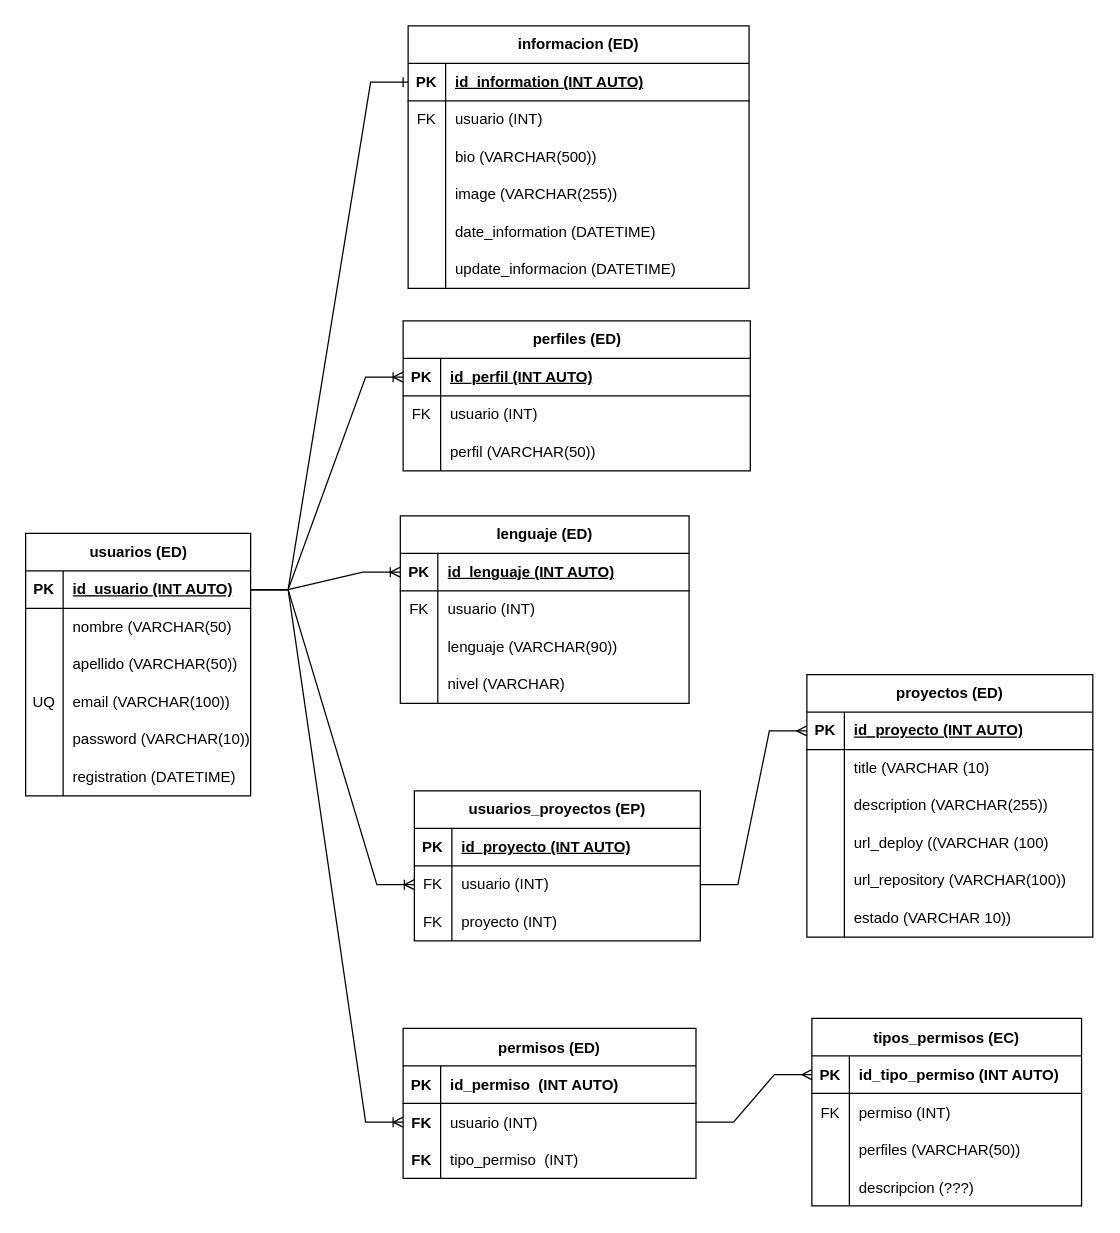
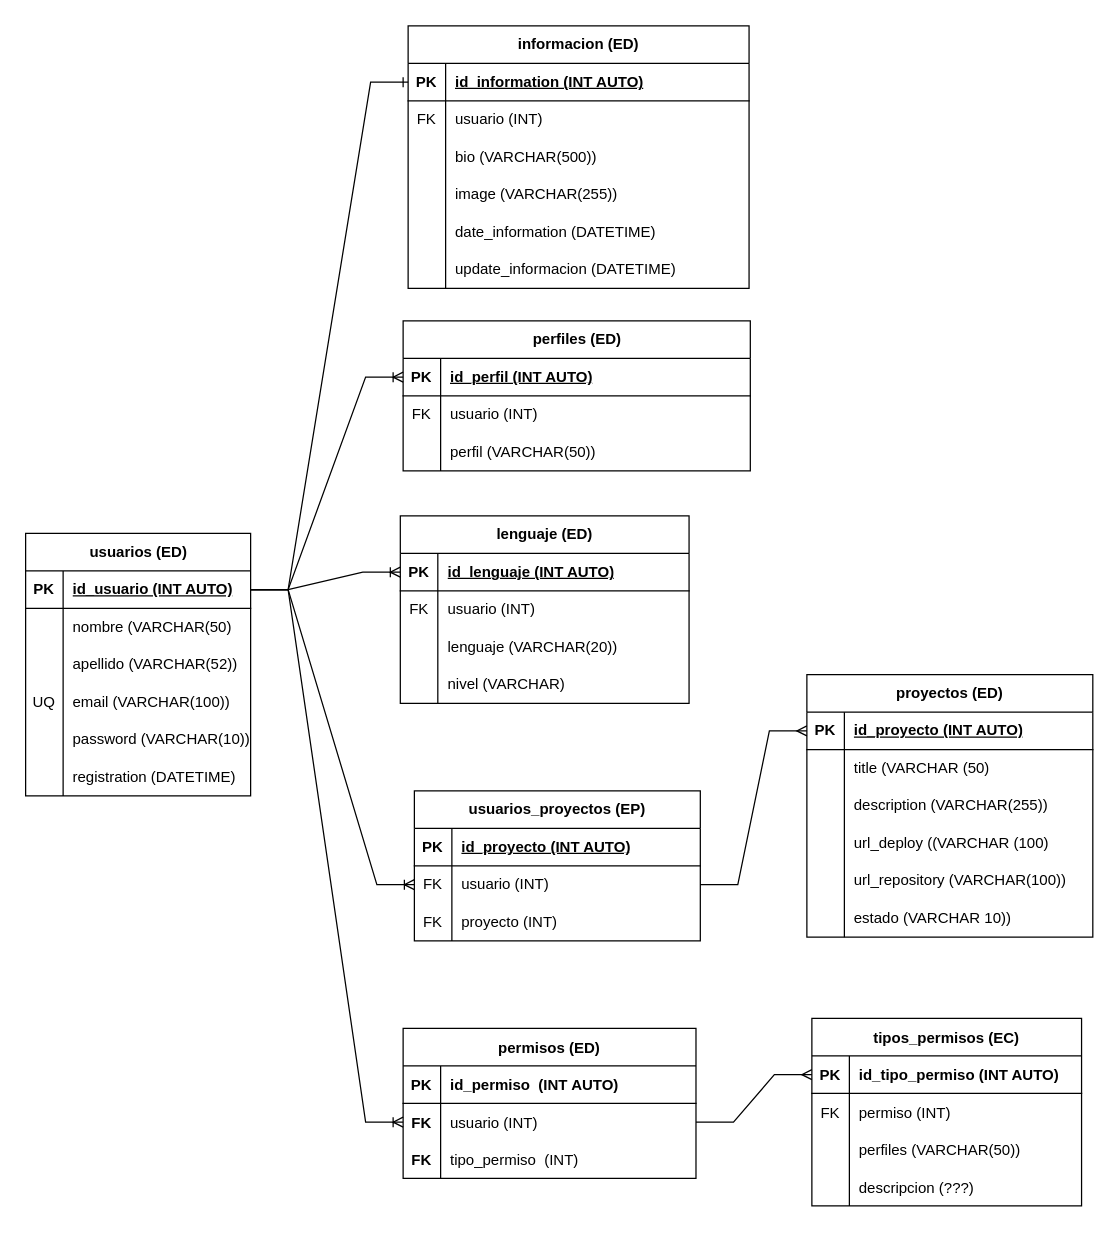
- <mxCell id="30" value="lenguaje (VARCHAR(90))" style="shape=partialRectangle;connectable=0;fillColor=none;top=0;left=0;bottom=0;right=0;align=left;spacingLeft=6;overflow=hidden;whiteSpace=wrap;html=1;" parent="28" vertex="1"><mxGeometry x="30" width="201" height="30" as="geometry"><mxRectangle width="201" height="30" as="alternateBounds" /></mxGeometry></mxCell>
+ <mxCell id="30" value="lenguaje (VARCHAR(20))" style="shape=partialRectangle;connectable=0;fillColor=none;top=0;left=0;bottom=0;right=0;align=left;spacingLeft=6;overflow=hidden;whiteSpace=wrap;html=1;" parent="28" vertex="1"><mxGeometry x="30" width="201" height="30" as="geometry"><mxRectangle width="201" height="30" as="alternateBounds" /></mxGeometry></mxCell>
- <mxCell id="11" value="apellido (VARCHAR(50))" style="shape=partialRectangle;connectable=0;fillColor=none;top=0;left=0;bottom=0;right=0;align=left;spacingLeft=6;overflow=hidden;whiteSpace=wrap;html=1;" parent="9" vertex="1"><mxGeometry x="30" width="150" height="30" as="geometry"><mxRectangle width="150" height="30" as="alternateBounds" /></mxGeometry></mxCell>
+ <mxCell id="11" value="apellido (VARCHAR(52))" style="shape=partialRectangle;connectable=0;fillColor=none;top=0;left=0;bottom=0;right=0;align=left;spacingLeft=6;overflow=hidden;whiteSpace=wrap;html=1;" parent="9" vertex="1"><mxGeometry x="30" width="150" height="30" as="geometry"><mxRectangle width="150" height="30" as="alternateBounds" /></mxGeometry></mxCell>
- <mxCell id="70" value="title (VARCHAR (10)" style="shape=partialRectangle;connectable=0;fillColor=none;top=0;left=0;bottom=0;right=0;align=left;spacingLeft=6;overflow=hidden;whiteSpace=wrap;html=1;" parent="68" vertex="1"><mxGeometry x="30" width="198.75" height="30" as="geometry"><mxRectangle width="198.75" height="30" as="alternateBounds" /></mxGeometry></mxCell>
+ <mxCell id="70" value="title (VARCHAR (50)" style="shape=partialRectangle;connectable=0;fillColor=none;top=0;left=0;bottom=0;right=0;align=left;spacingLeft=6;overflow=hidden;whiteSpace=wrap;html=1;" parent="68" vertex="1"><mxGeometry x="30" width="198.75" height="30" as="geometry"><mxRectangle width="198.75" height="30" as="alternateBounds" /></mxGeometry></mxCell>
